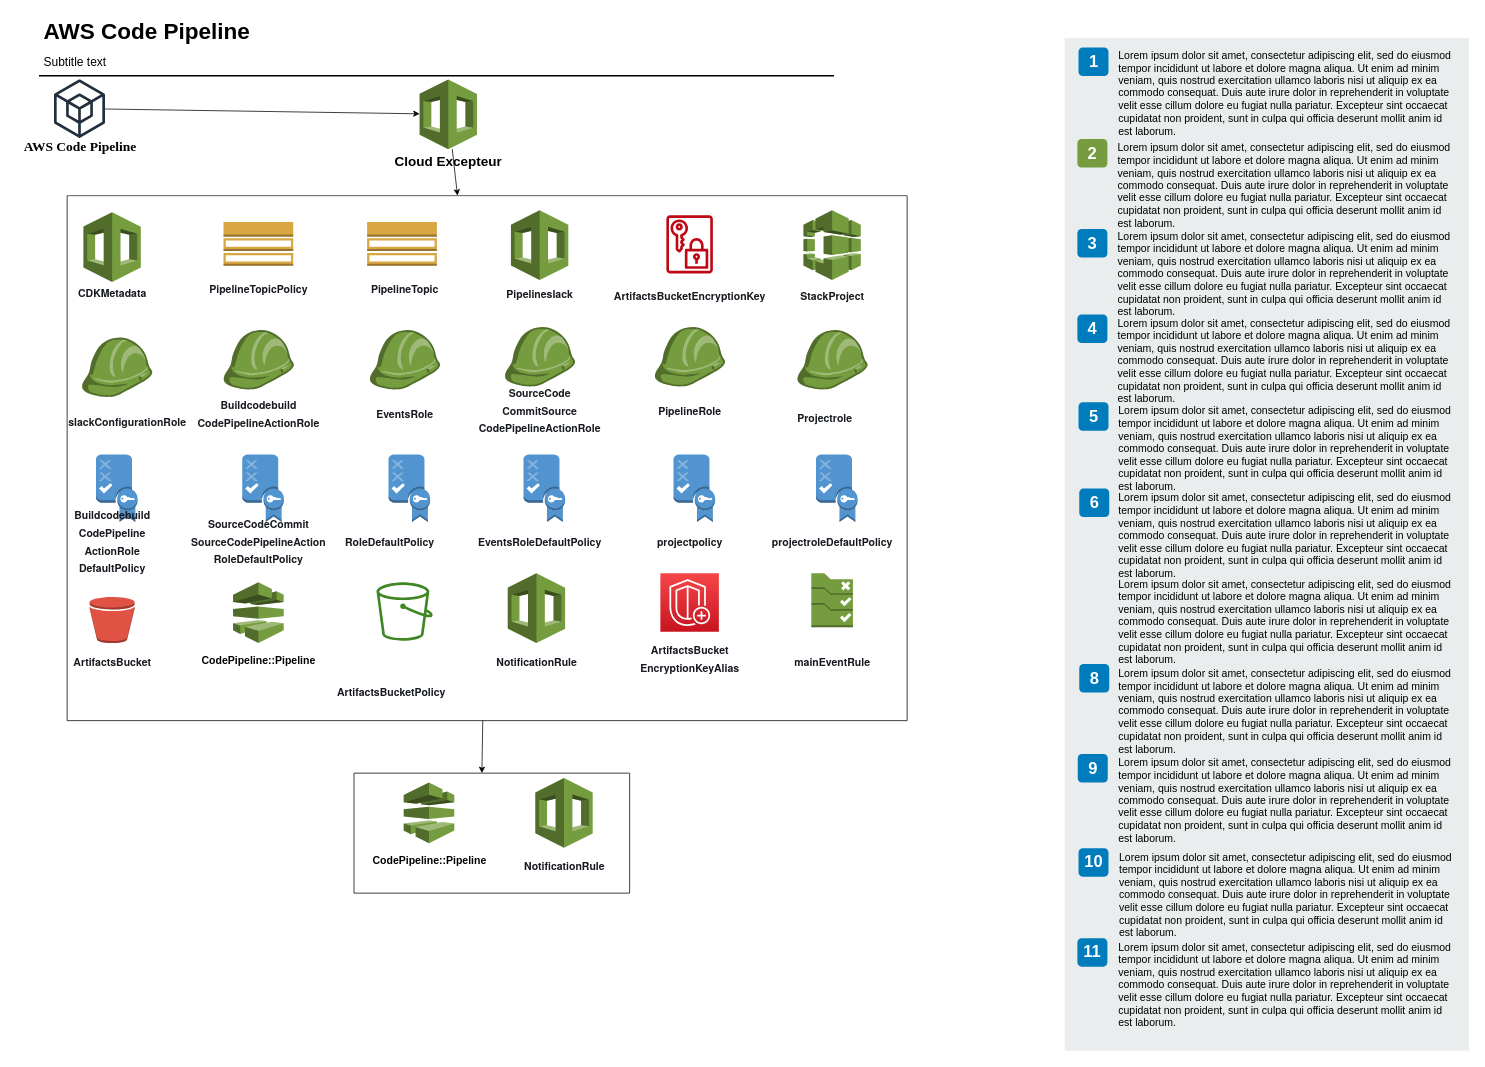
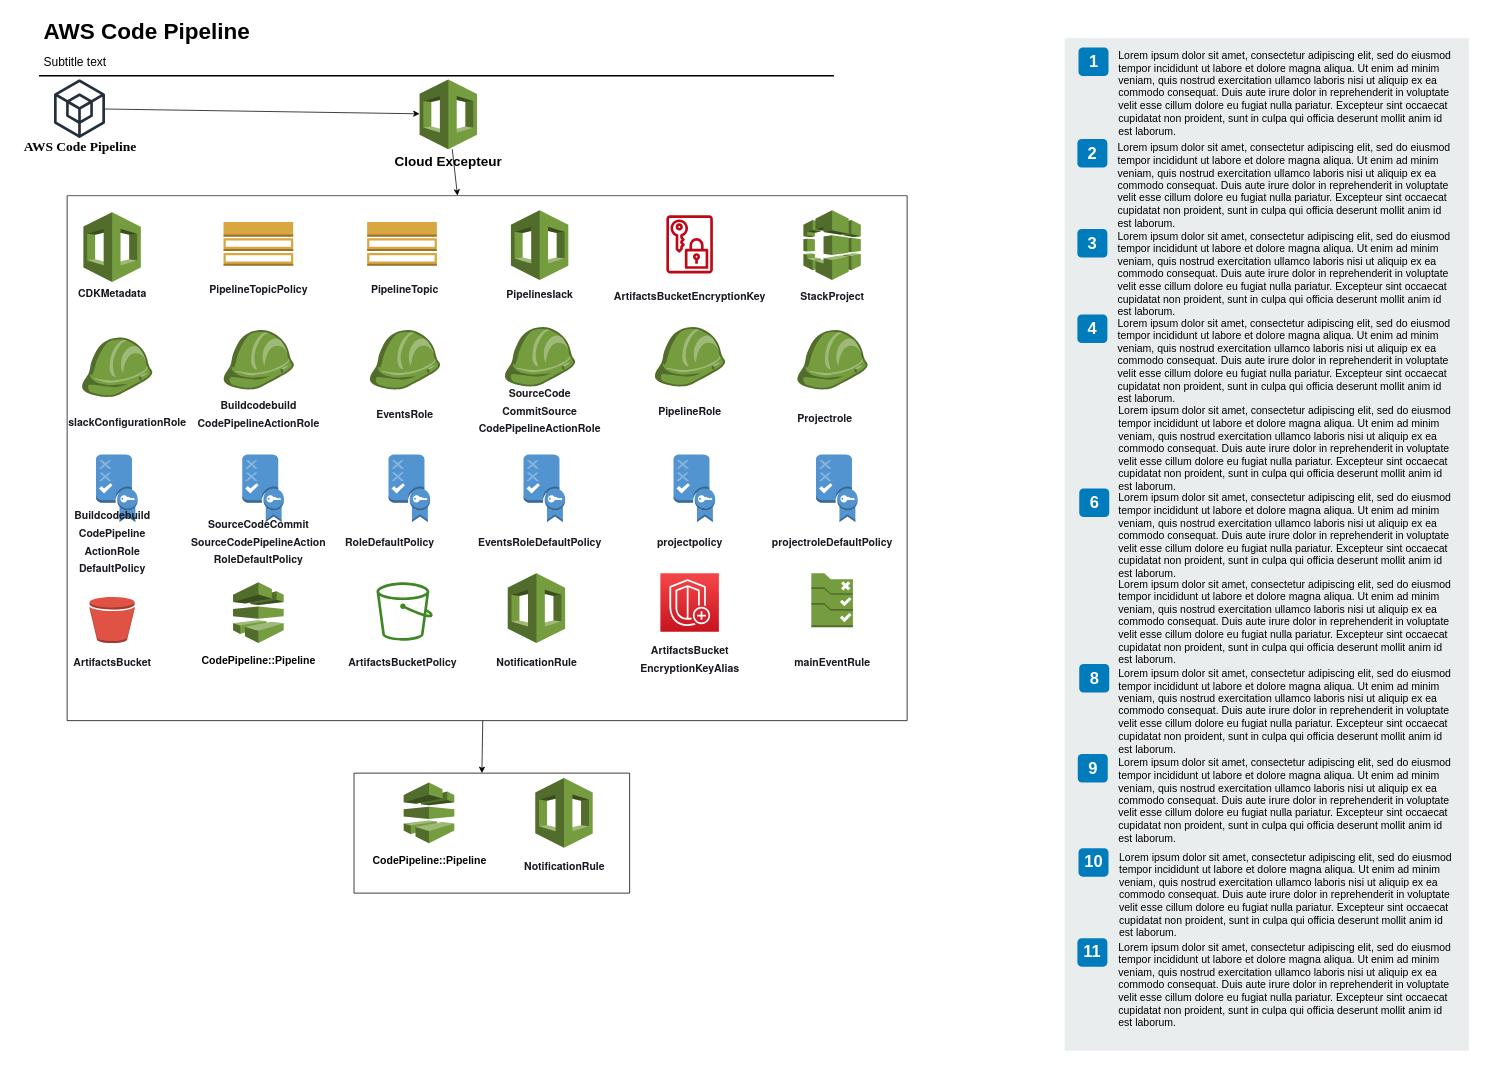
- <mxCell id="7" value="2" style="rounded=1;whiteSpace=wrap;html=1;fillColor=#759c3e;strokeColor=none;fontColor=#FFFFFF;fontStyle=1;fontSize=22;labelBackgroundColor=none;" parent="1" vertex="1"><mxGeometry x="1436" y="184.5" width="40" height="38" as="geometry" /></mxCell>
+ <mxCell id="7" value="2" style="rounded=1;whiteSpace=wrap;html=1;fillColor=#007CBD;strokeColor=none;fontColor=#FFFFFF;fontStyle=1;fontSize=22;labelBackgroundColor=none;" parent="1" vertex="1"><mxGeometry x="1436" y="184.5" width="40" height="38" as="geometry" /></mxCell>
- <mxCell id="10" value="5" style="rounded=1;whiteSpace=wrap;html=1;fillColor=#007CBD;strokeColor=none;fontColor=#FFFFFF;fontStyle=1;fontSize=22;labelBackgroundColor=none;" parent="1" vertex="1"><mxGeometry x="1437.5" y="535.5" width="40" height="38" as="geometry" /></mxCell>
- <mxCell id="74" value="&lt;font color=&quot;#16191f&quot; face=&quot;amazon ember, helvetica neue, roboto, arial, sans-serif&quot;&gt;&lt;span style=&quot;font-size: 14px&quot;&gt;&lt;b&gt;ArtifactsBucketPolicy&lt;/b&gt;&lt;/span&gt;&lt;/font&gt;" style="text;html=1;align=center;verticalAlign=middle;resizable=0;points=[];autosize=1;strokeColor=none;fillColor=none;fontSize=18;fontColor=#000000;" vertex="1" parent="32"><mxGeometry x="356.5" y="645" width="150" height="30" as="geometry" /></mxCell>
+ <mxCell id="74" value="&lt;font color=&quot;#16191f&quot; face=&quot;amazon ember, helvetica neue, roboto, arial, sans-serif&quot;&gt;&lt;span style=&quot;font-size: 14px&quot;&gt;&lt;b&gt;ArtifactsBucketPolicy&lt;/b&gt;&lt;/span&gt;&lt;/font&gt;" style="text;html=1;align=center;verticalAlign=middle;resizable=0;points=[];autosize=1;strokeColor=none;fillColor=none;fontSize=18;fontColor=#000000;" vertex="1" parent="32"><mxGeometry x="371.5" y="605" width="150" height="30" as="geometry" /></mxCell>
